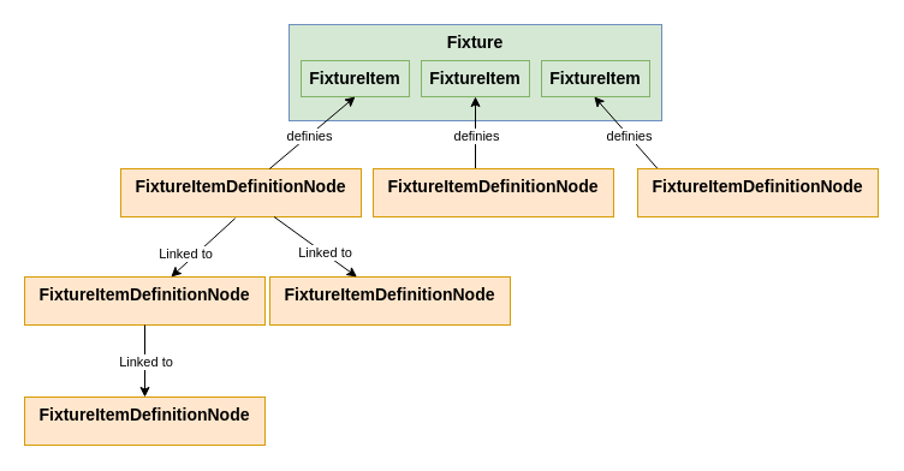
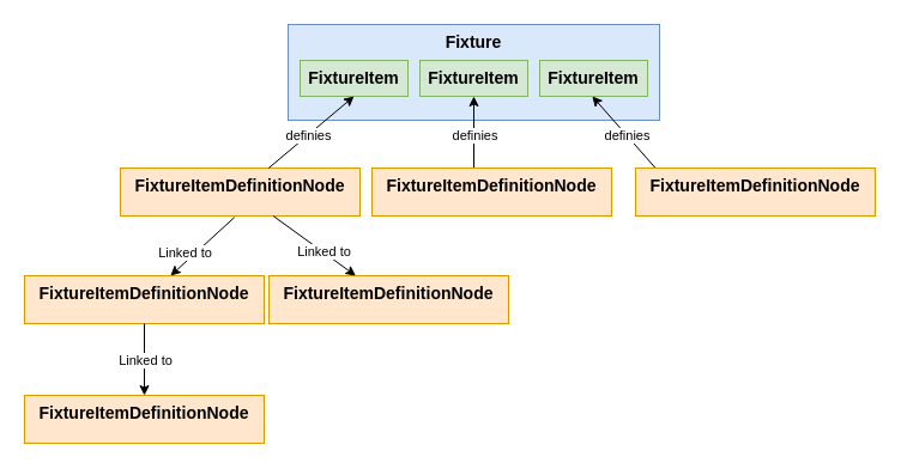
- <mxCell id="2" value="Fixture" style="rounded=0;whiteSpace=wrap;html=1;verticalAlign=top;fillColor=#d5e8d4;strokeColor=#6c8ebf;fontStyle=1;fontSize=14;" parent="1" vertex="1"><mxGeometry x="240" y="20" width="310" height="80" as="geometry" /></mxCell>
+ <mxCell id="2" value="Fixture" style="rounded=0;whiteSpace=wrap;html=1;verticalAlign=top;fillColor=#dae8fc;strokeColor=#6c8ebf;fontStyle=1;fontSize=14;" parent="1" vertex="1"><mxGeometry x="240" y="20" width="310" height="80" as="geometry" /></mxCell>
